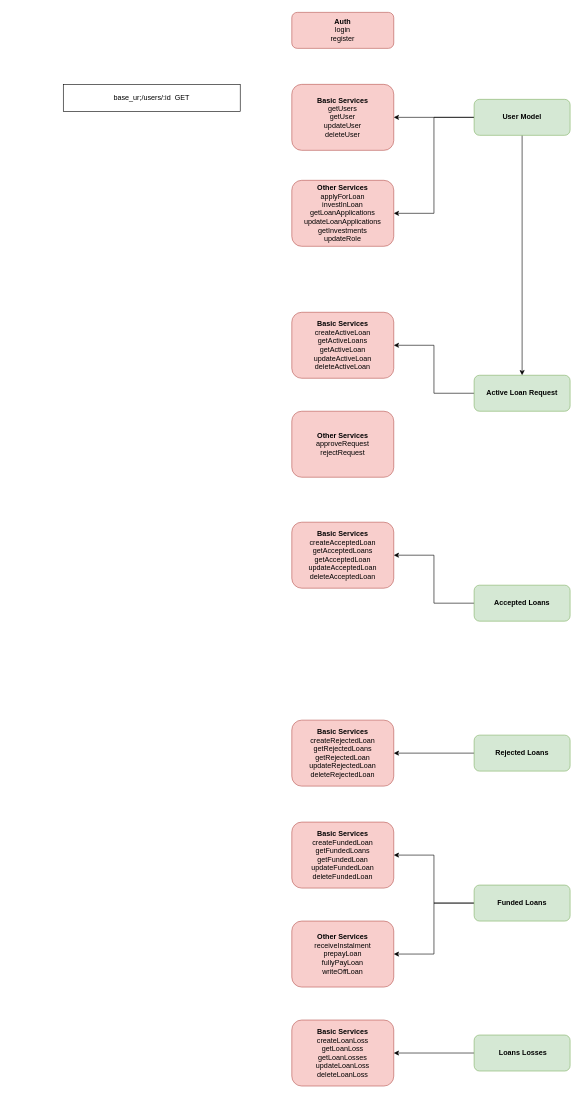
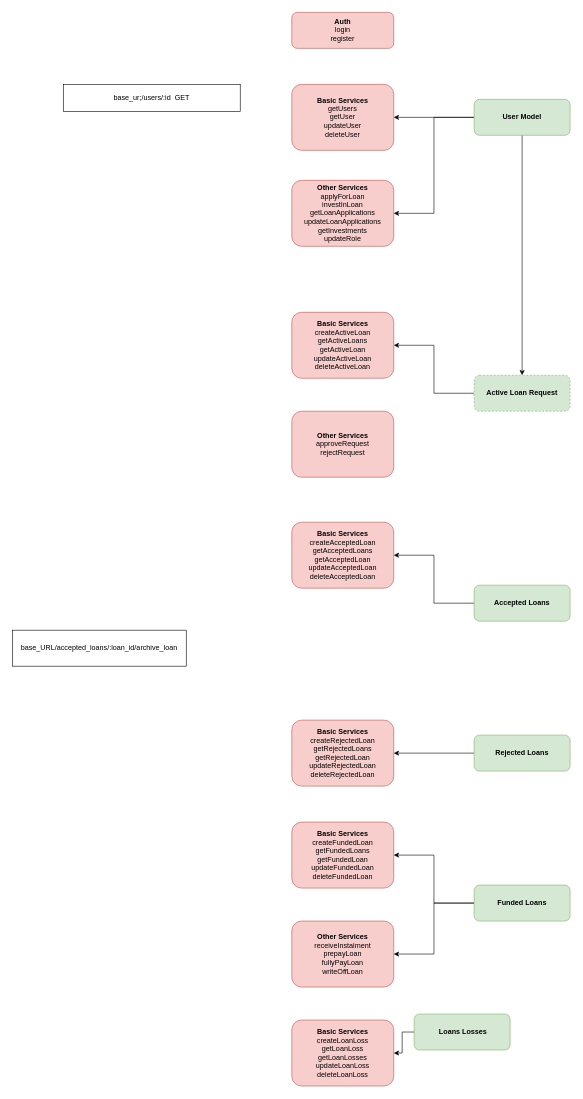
- <mxCell id="10" value="Active Loan Request" style="rounded=1;whiteSpace=wrap;html=1;fillColor=#d5e8d4;strokeColor=#82b366;fontStyle=1" vertex="1" parent="1"><mxGeometry x="790" y="625" width="160" height="60" as="geometry" /></mxCell>
+ <mxCell id="10" value="Active Loan Request" style="rounded=1;whiteSpace=wrap;html=1;fillColor=#d5e8d4;strokeColor=#82b366;fontStyle=1;dashed=1;" vertex="1" parent="1"><mxGeometry x="790" y="625" width="160" height="60" as="geometry" /></mxCell>
+ <mxCell id="27" value="base_URL/accepted_loans/:loan_id/archive_loan" style="rounded=0;whiteSpace=wrap;html=1;" vertex="1" parent="1"><mxGeometry x="20" y="1050" width="290" height="60" as="geometry" /></mxCell>
- <mxCell id="25" value="&amp;nbsp;Loans Losses" style="rounded=1;whiteSpace=wrap;html=1;fillColor=#d5e8d4;strokeColor=#82b366;fontStyle=1" vertex="1" parent="1"><mxGeometry x="790" y="1725" width="160" height="60" as="geometry" /></mxCell>
+ <mxCell id="25" value="&amp;nbsp;Loans Losses" style="rounded=1;whiteSpace=wrap;html=1;fillColor=#d5e8d4;strokeColor=#82b366;fontStyle=1" vertex="1" parent="1"><mxGeometry x="690" y="1690" width="160" height="60" as="geometry" /></mxCell>
